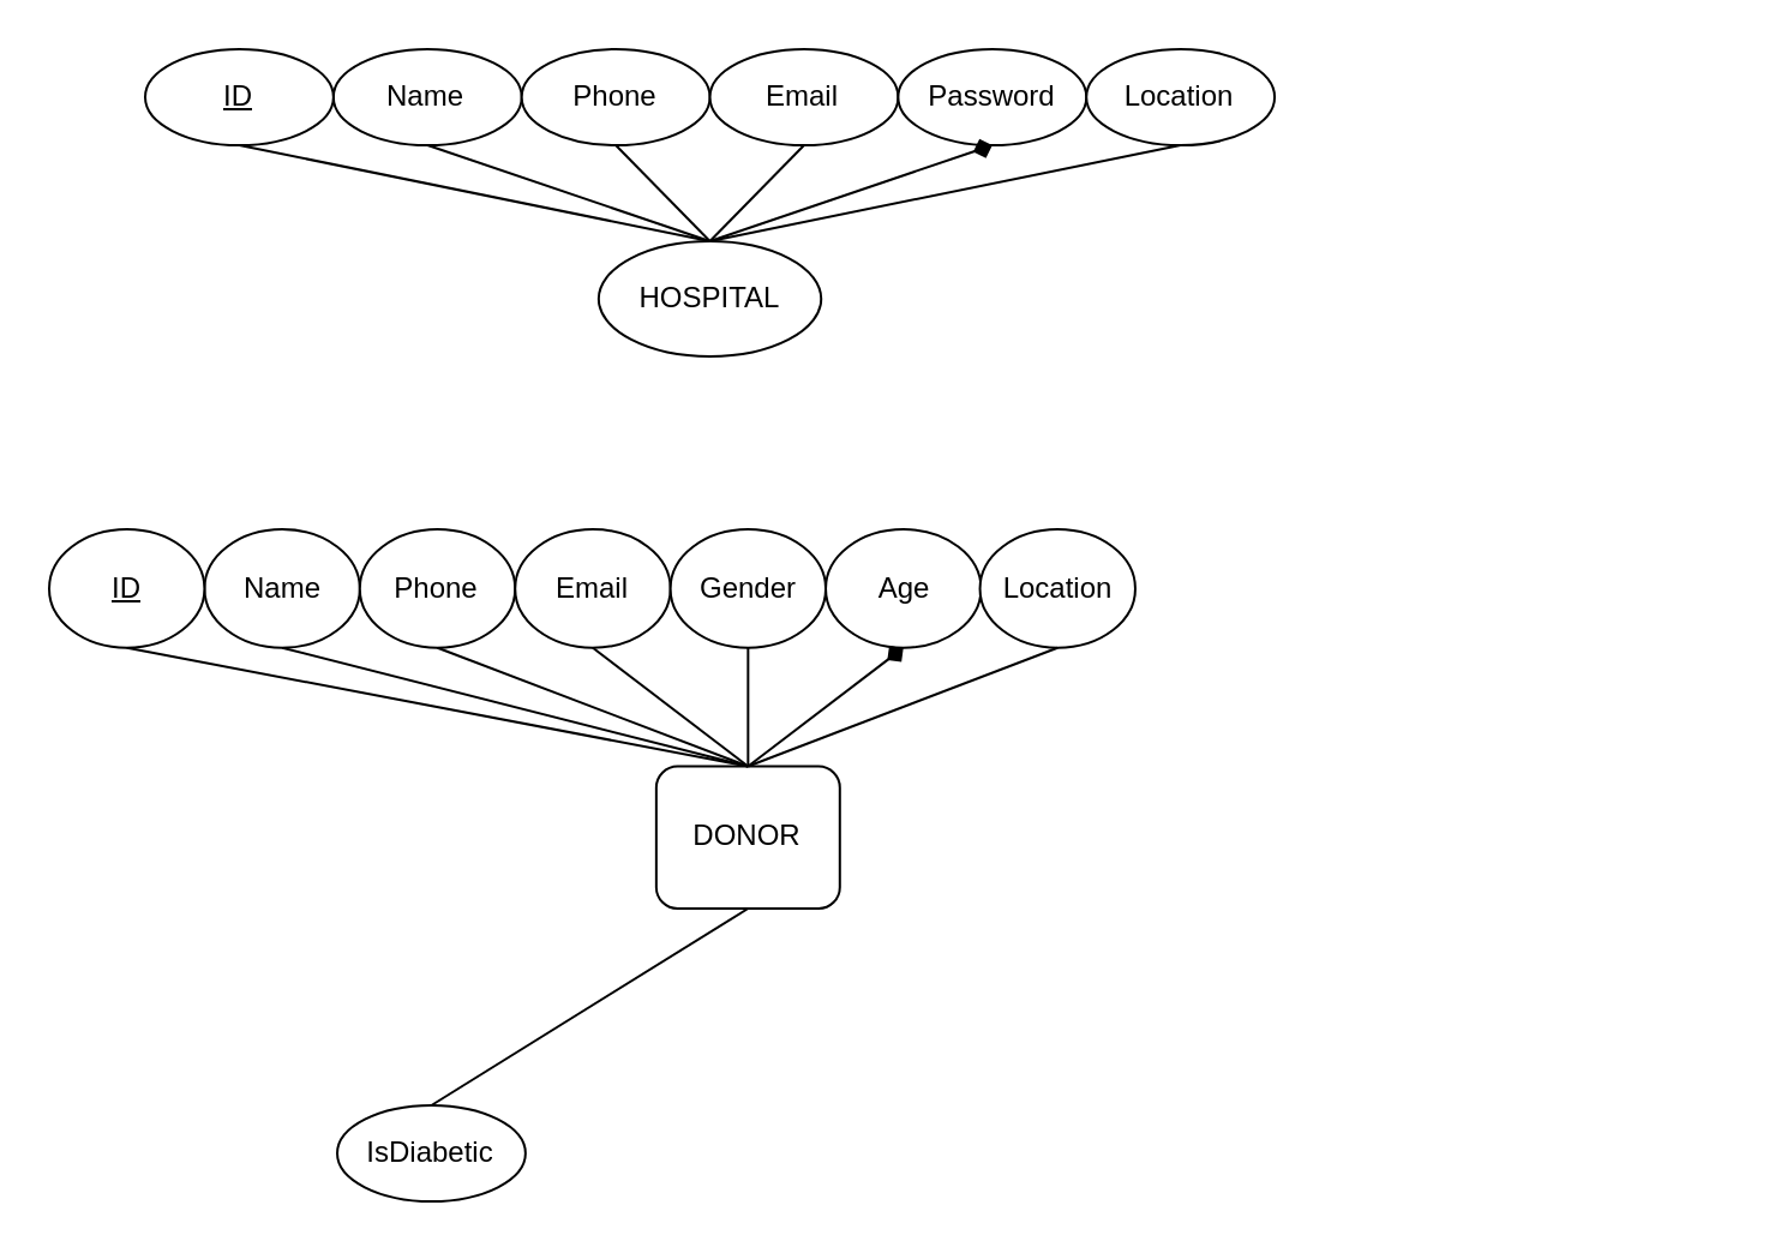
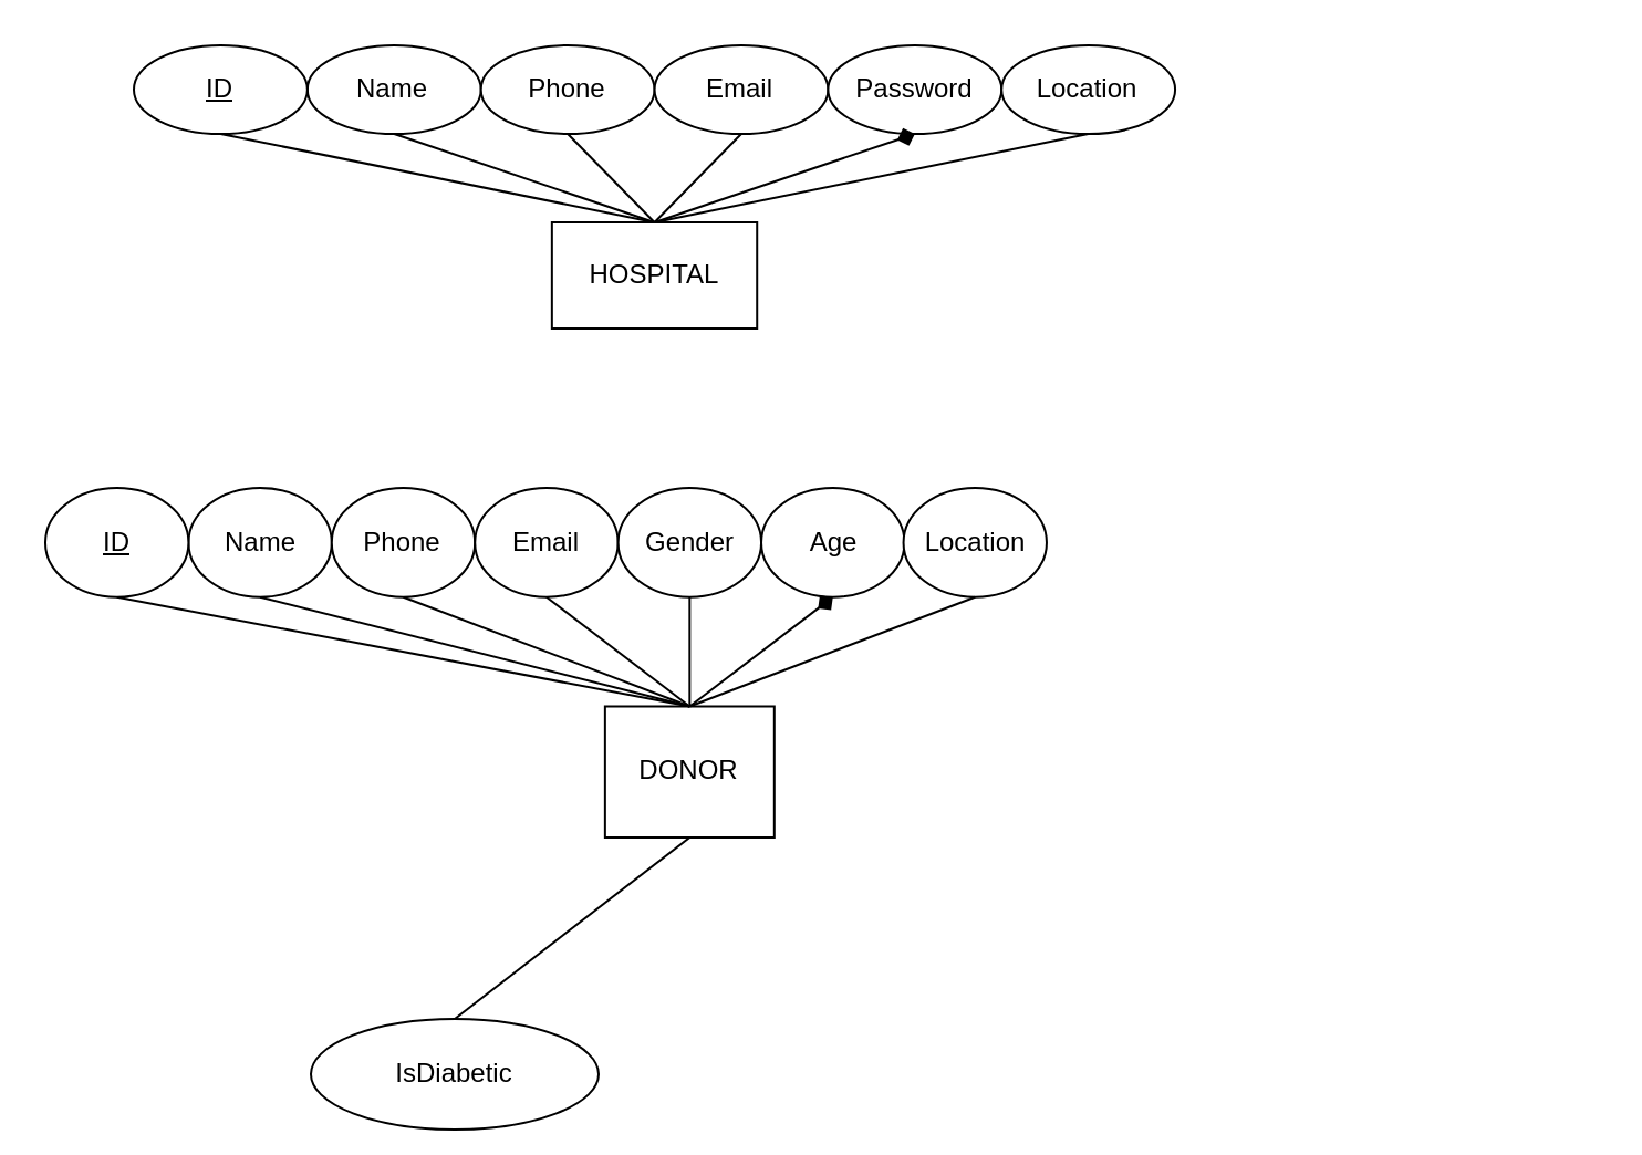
- <mxCell id="3" value="HOSPITAL" style="ellipse;whiteSpace=wrap;html=1;align=center;" parent="2" vertex="1"><mxGeometry x="188.922" y="80" width="92.688" height="48" as="geometry" /></mxCell>
+ <mxCell id="3" value="HOSPITAL" style="whiteSpace=wrap;html=1;align=center;" parent="2" vertex="1"><mxGeometry x="188.922" y="80" width="92.688" height="48" as="geometry" /></mxCell>
- <mxCell id="17" value="DONOR" style="whiteSpace=wrap;html=1;align=center;rounded=1;" parent="16" vertex="1"><mxGeometry x="252.93" y="98.75" width="76.473" height="59.25" as="geometry" /></mxCell>
+ <mxCell id="17" value="DONOR" style="whiteSpace=wrap;html=1;align=center;" parent="16" vertex="1"><mxGeometry x="252.93" y="98.75" width="76.473" height="59.25" as="geometry" /></mxCell>
- <mxCell id="32" value="IsDiabetic" style="ellipse;whiteSpace=wrap;html=1;align=center;" parent="1" vertex="1"><mxGeometry x="140.004" y="460" width="78.425" height="40" as="geometry" /></mxCell>
+ <mxCell id="32" value="IsDiabetic" style="ellipse;whiteSpace=wrap;html=1;align=center;" parent="1" vertex="1"><mxGeometry x="140.004" y="460" width="130" height="50" as="geometry" /></mxCell>
